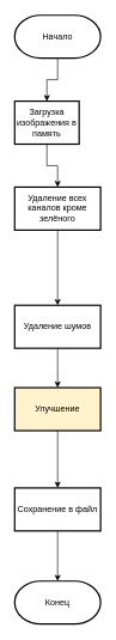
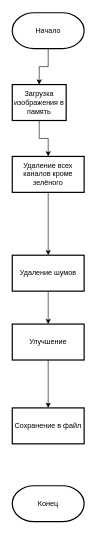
- <mxCell id="11" value="Улучшение" style="whiteSpace=wrap;html=1;strokeWidth=2;fillColor=#fff2cc;" vertex="1" parent="1"><mxGeometry x="20" y="540" width="120" height="60" as="geometry" /></mxCell>
+ <mxCell id="11" value="Улучшение" style="whiteSpace=wrap;html=1;strokeWidth=2;" vertex="1" parent="1"><mxGeometry x="20" y="540" width="120" height="60" as="geometry" /></mxCell>
- <mxCell id="12" style="edgeStyle=orthogonalEdgeStyle;rounded=0;orthogonalLoop=1;jettySize=auto;html=1;exitX=0.5;exitY=1;exitDx=0;exitDy=0;" edge="1" parent="1" source="13" target="14"><mxGeometry relative="1" as="geometry" /></mxCell>
